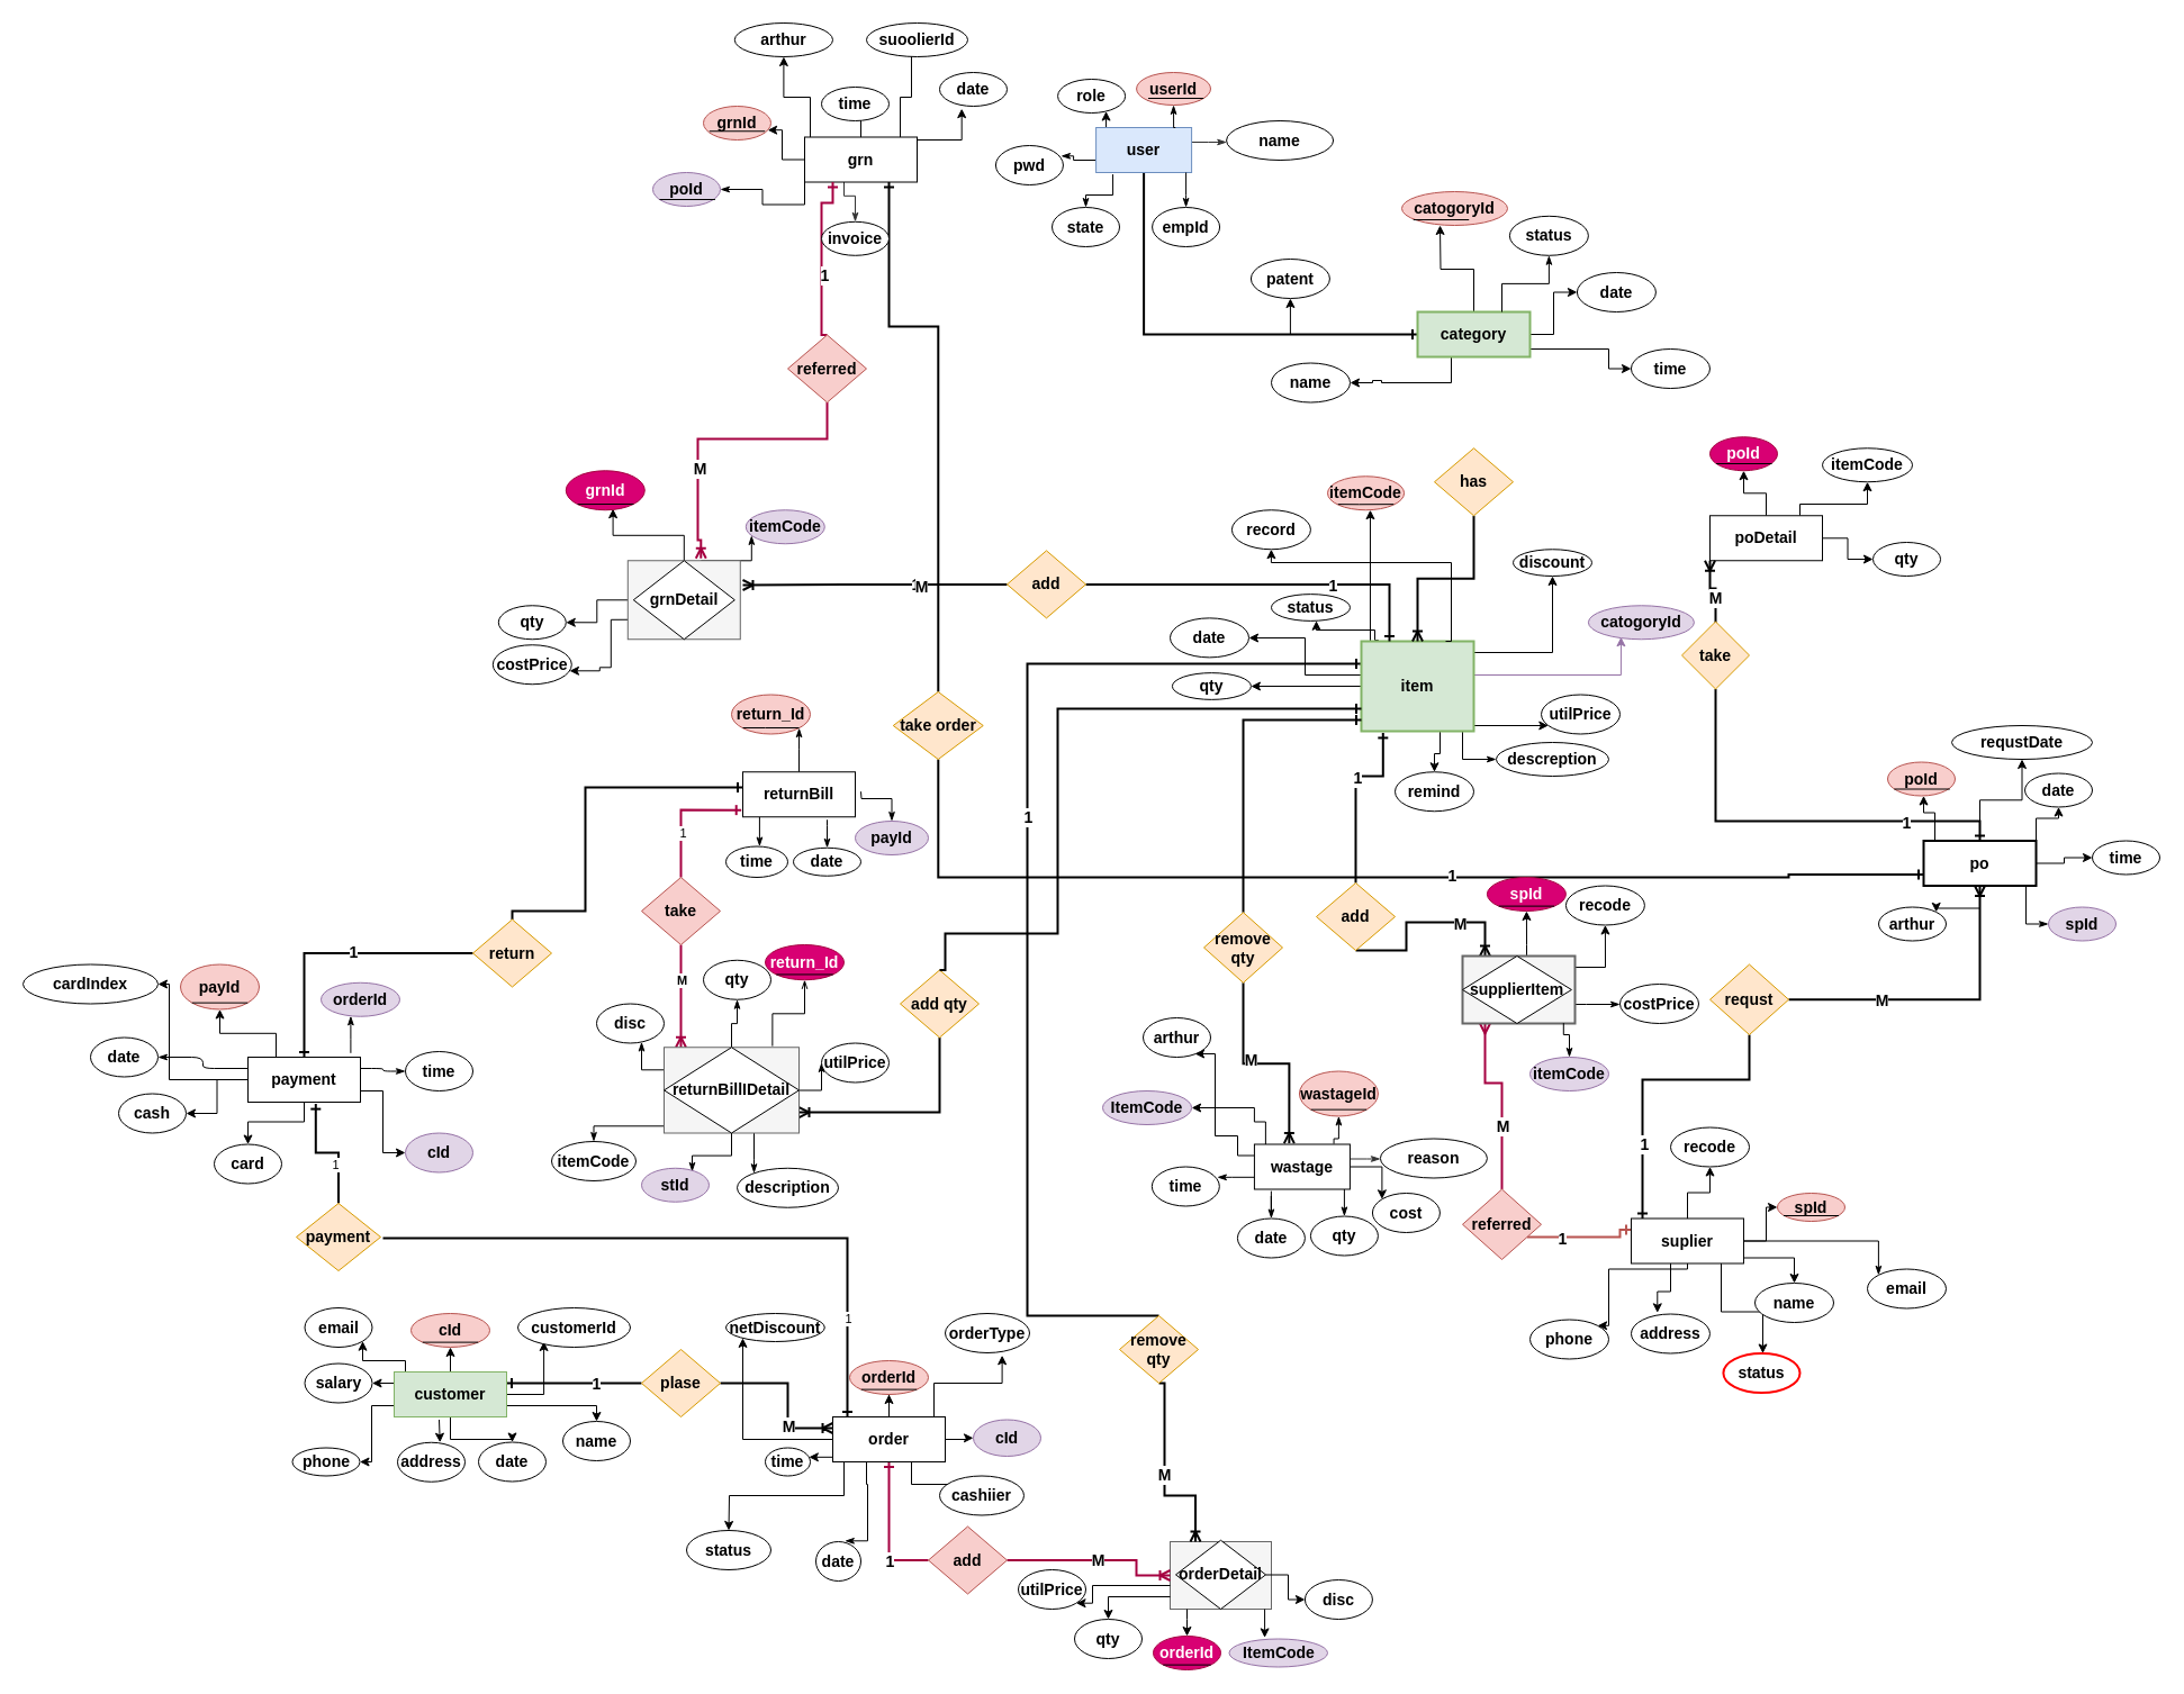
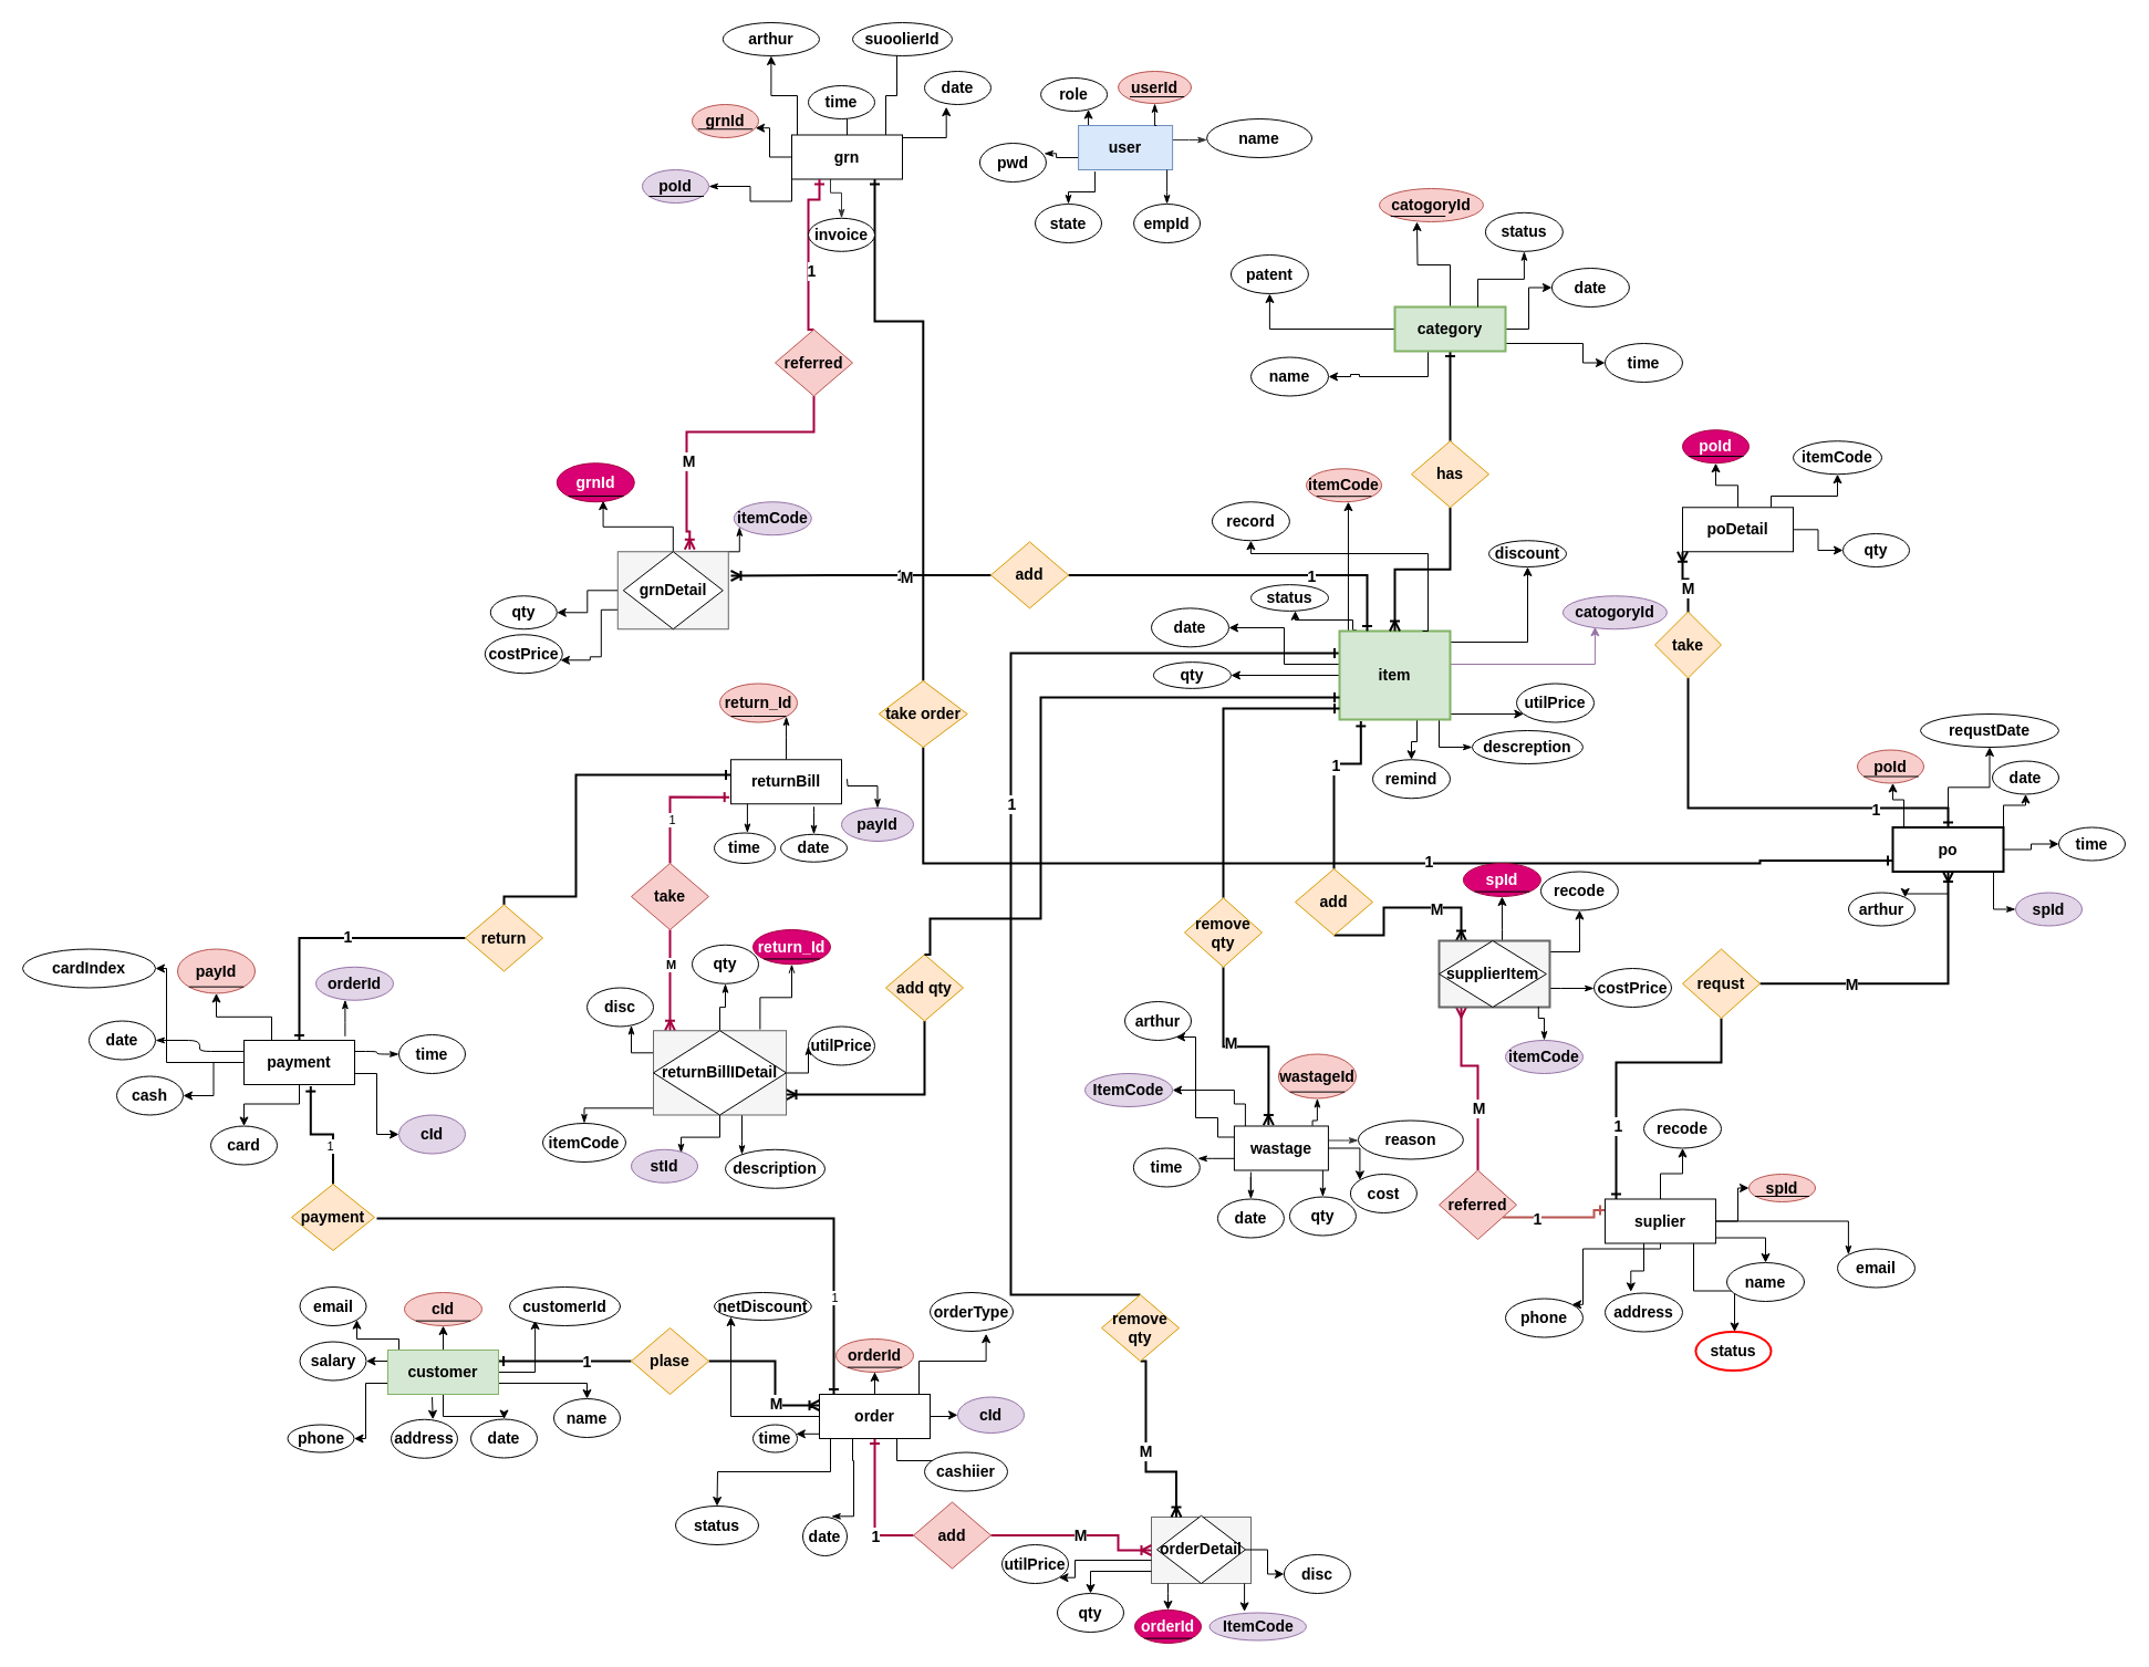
- <mxCell id="258" style="edgeStyle=orthogonalEdgeStyle;rounded=0;orthogonalLoop=1;jettySize=auto;html=1;endArrow=none;endFill=0;startArrow=ERone;startFill=0;strokeWidth=2;" parent="1" source="261" target="279" edge="1"><mxGeometry relative="1" as="geometry" /></mxCell>
+ <mxCell id="258" style="edgeStyle=orthogonalEdgeStyle;rounded=0;orthogonalLoop=1;jettySize=auto;html=1;entryX=0.5;entryY=0;entryDx=0;entryDy=0;endArrow=none;endFill=0;startArrow=ERone;startFill=0;strokeWidth=2;" parent="1" source="261" target="267" edge="1"><mxGeometry relative="1" as="geometry" /></mxCell>
